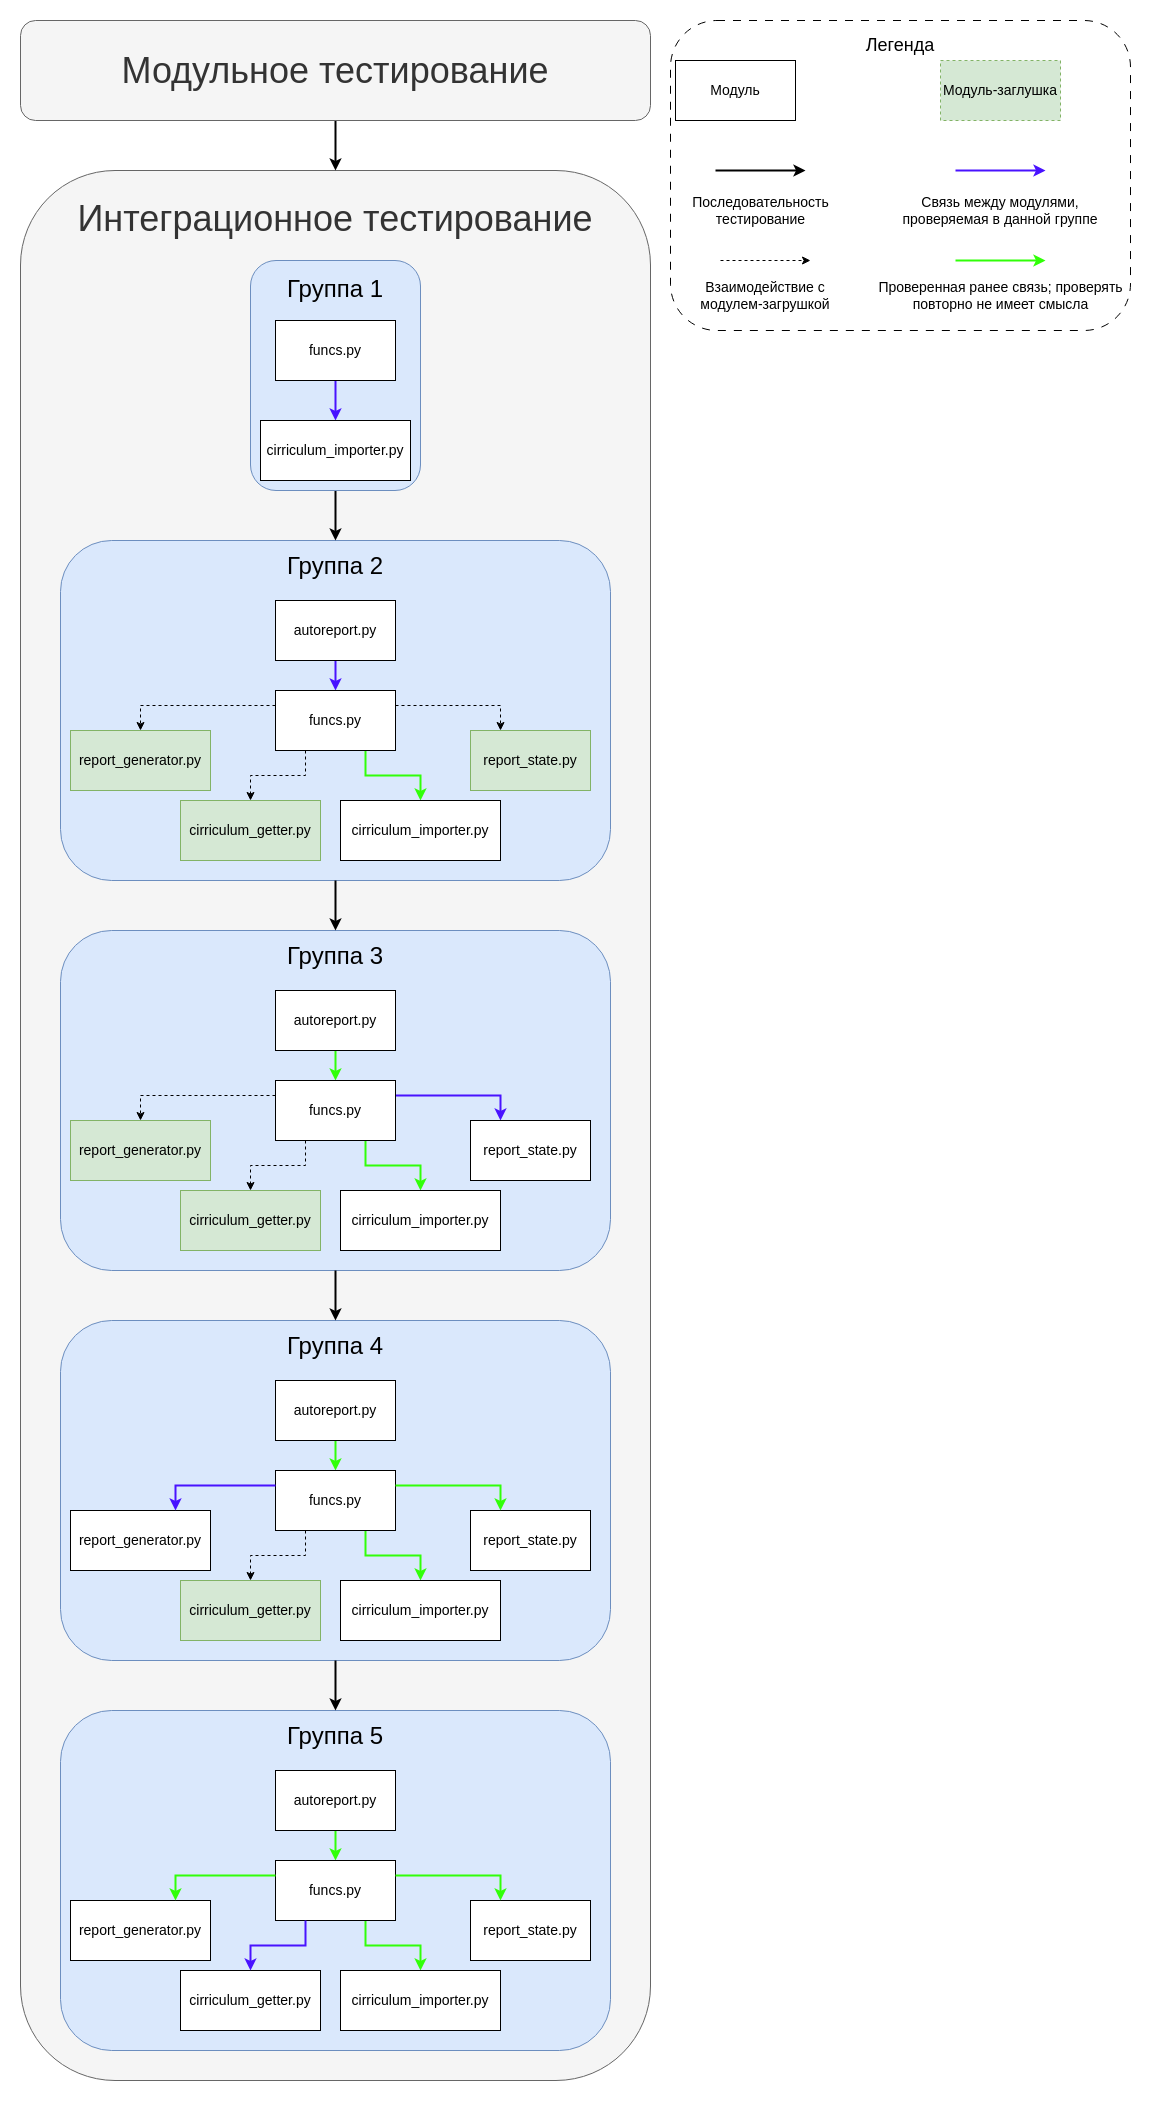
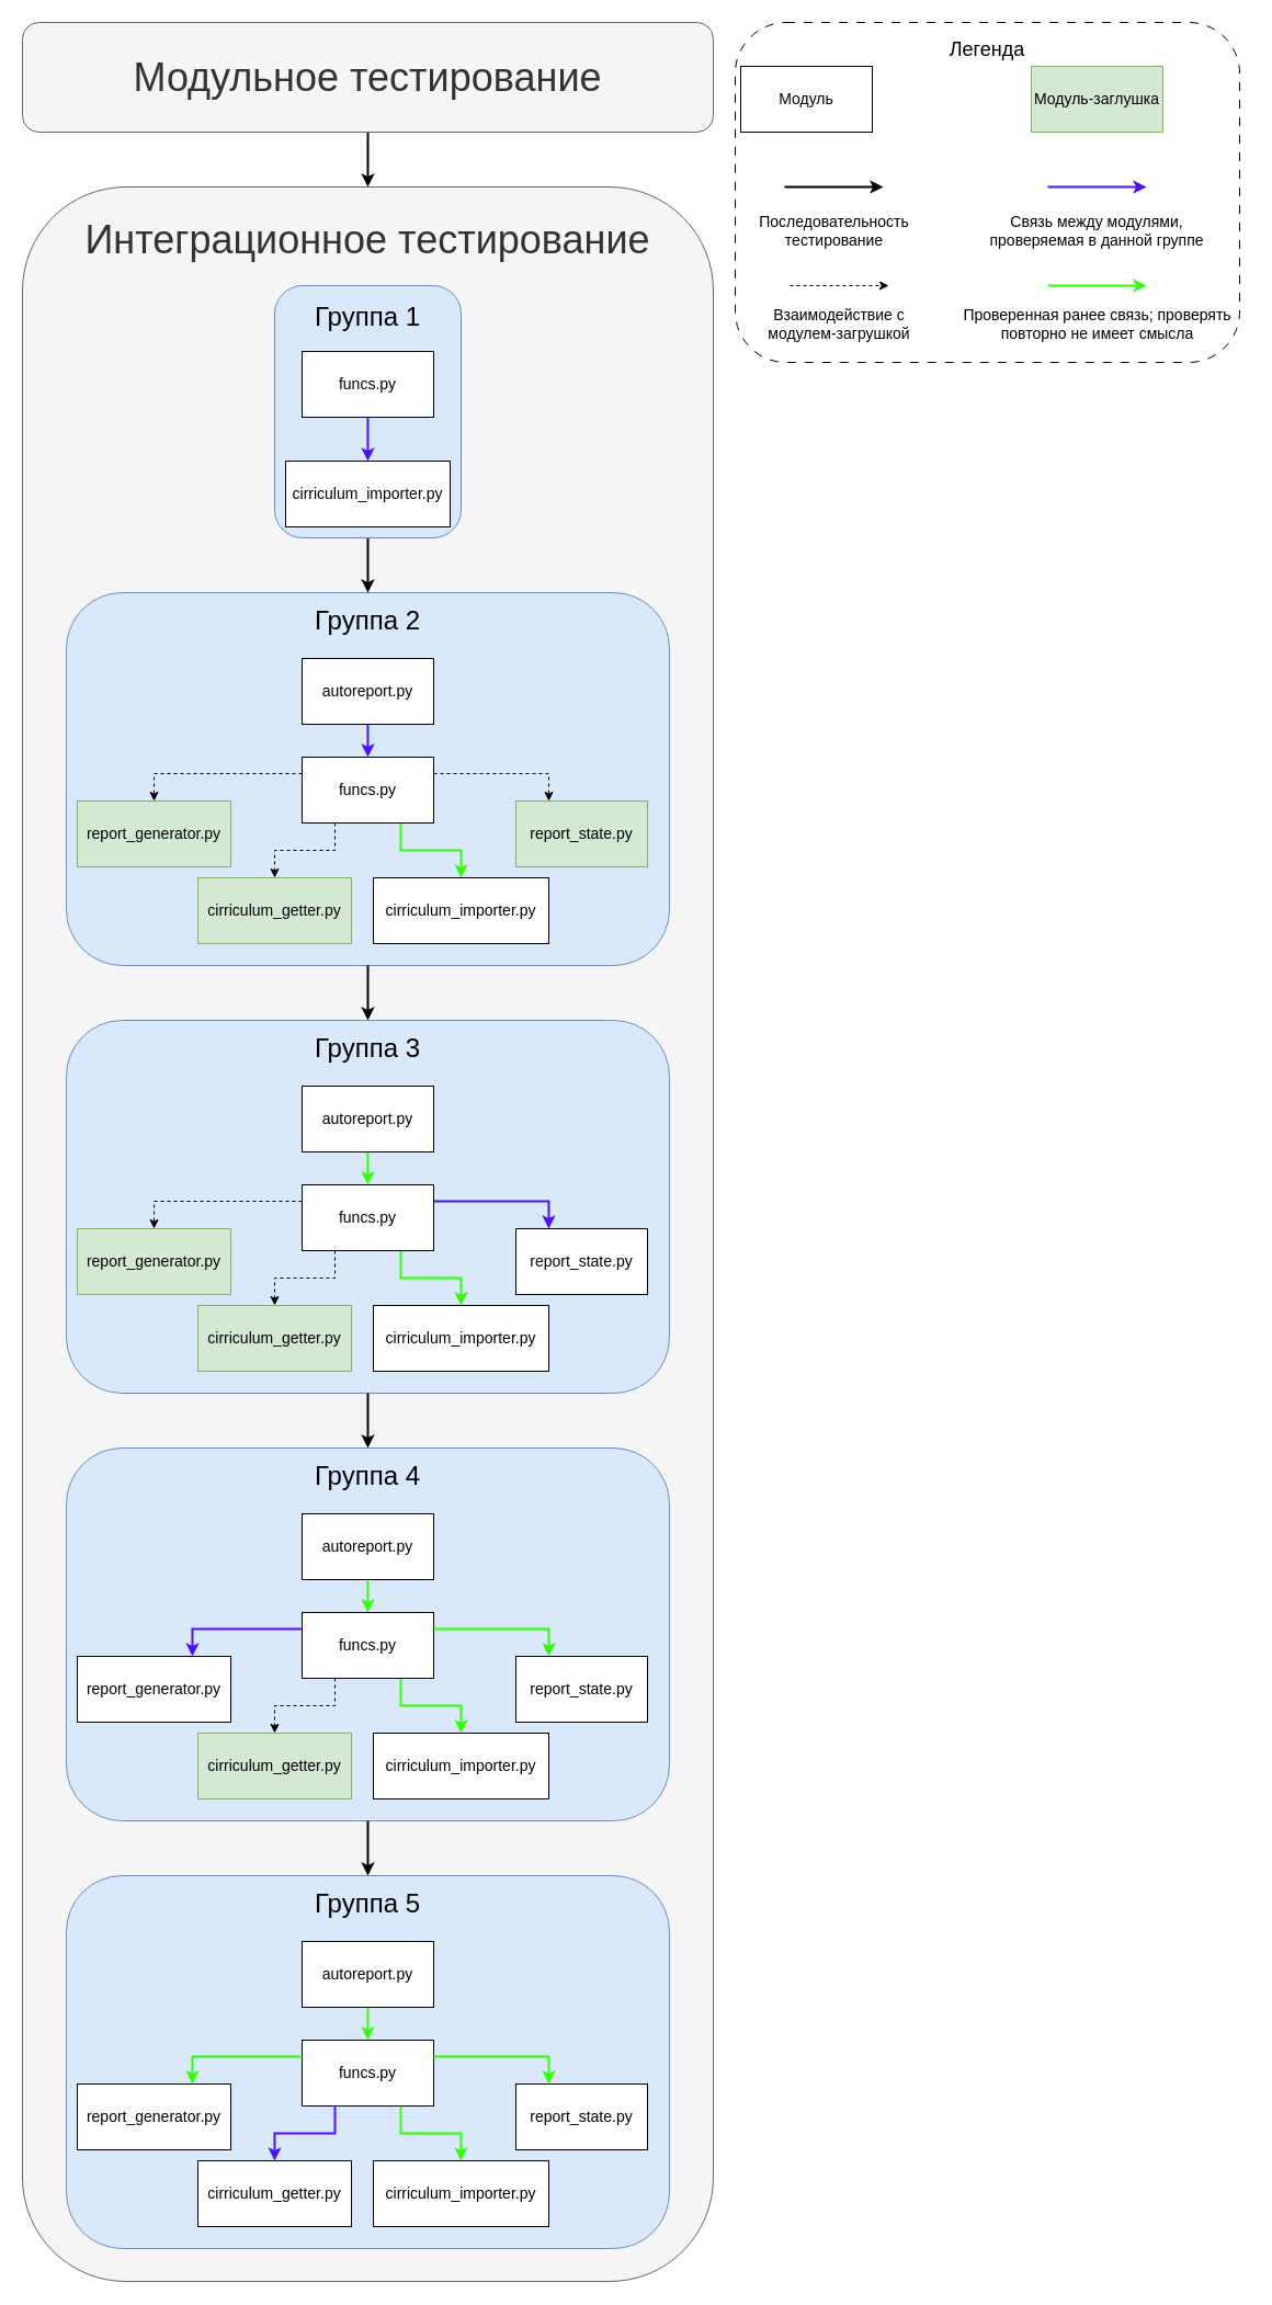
- <mxCell id="63" value="&lt;font style=&quot;font-size: 14px;&quot;&gt;Модуль-заглушка&lt;br&gt;&lt;/font&gt;" style="rounded=0;whiteSpace=wrap;html=1;fillColor=#d5e8d4;strokeColor=#82b366;dashed=1;" vertex="1" parent="1"><mxGeometry x="940" y="60" width="120" height="60" as="geometry" /></mxCell>
+ <mxCell id="63" value="&lt;font style=&quot;font-size: 14px;&quot;&gt;Модуль-заглушка&lt;br&gt;&lt;/font&gt;" style="rounded=0;whiteSpace=wrap;html=1;fillColor=#d5e8d4;strokeColor=#82b366;" vertex="1" parent="1"><mxGeometry x="940" y="60" width="120" height="60" as="geometry" /></mxCell>
